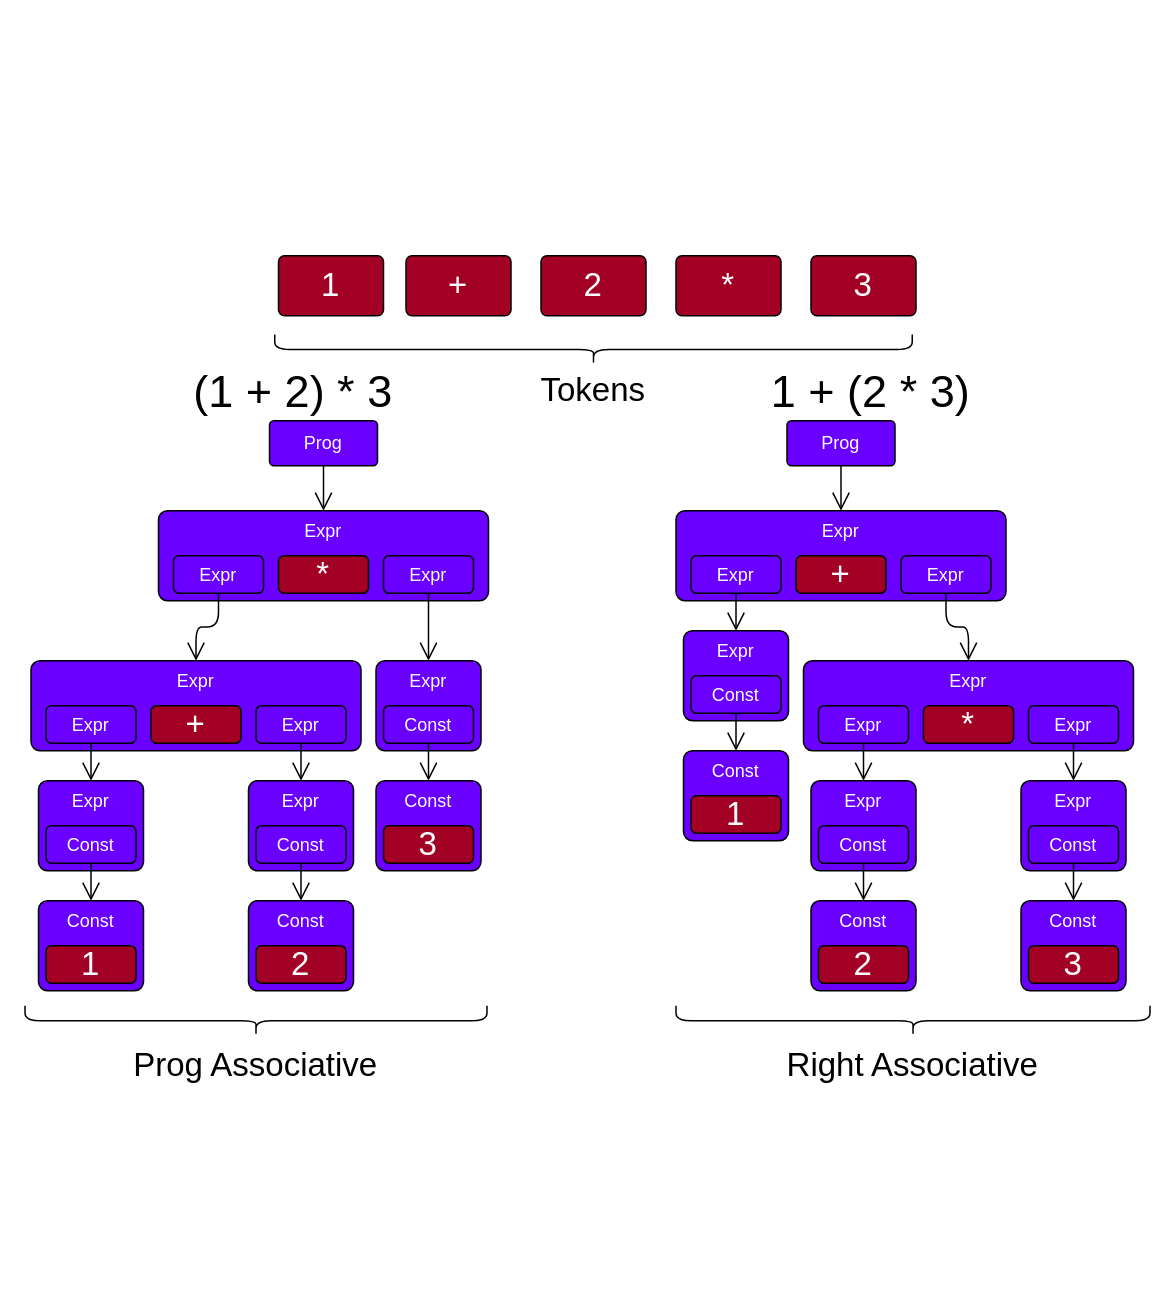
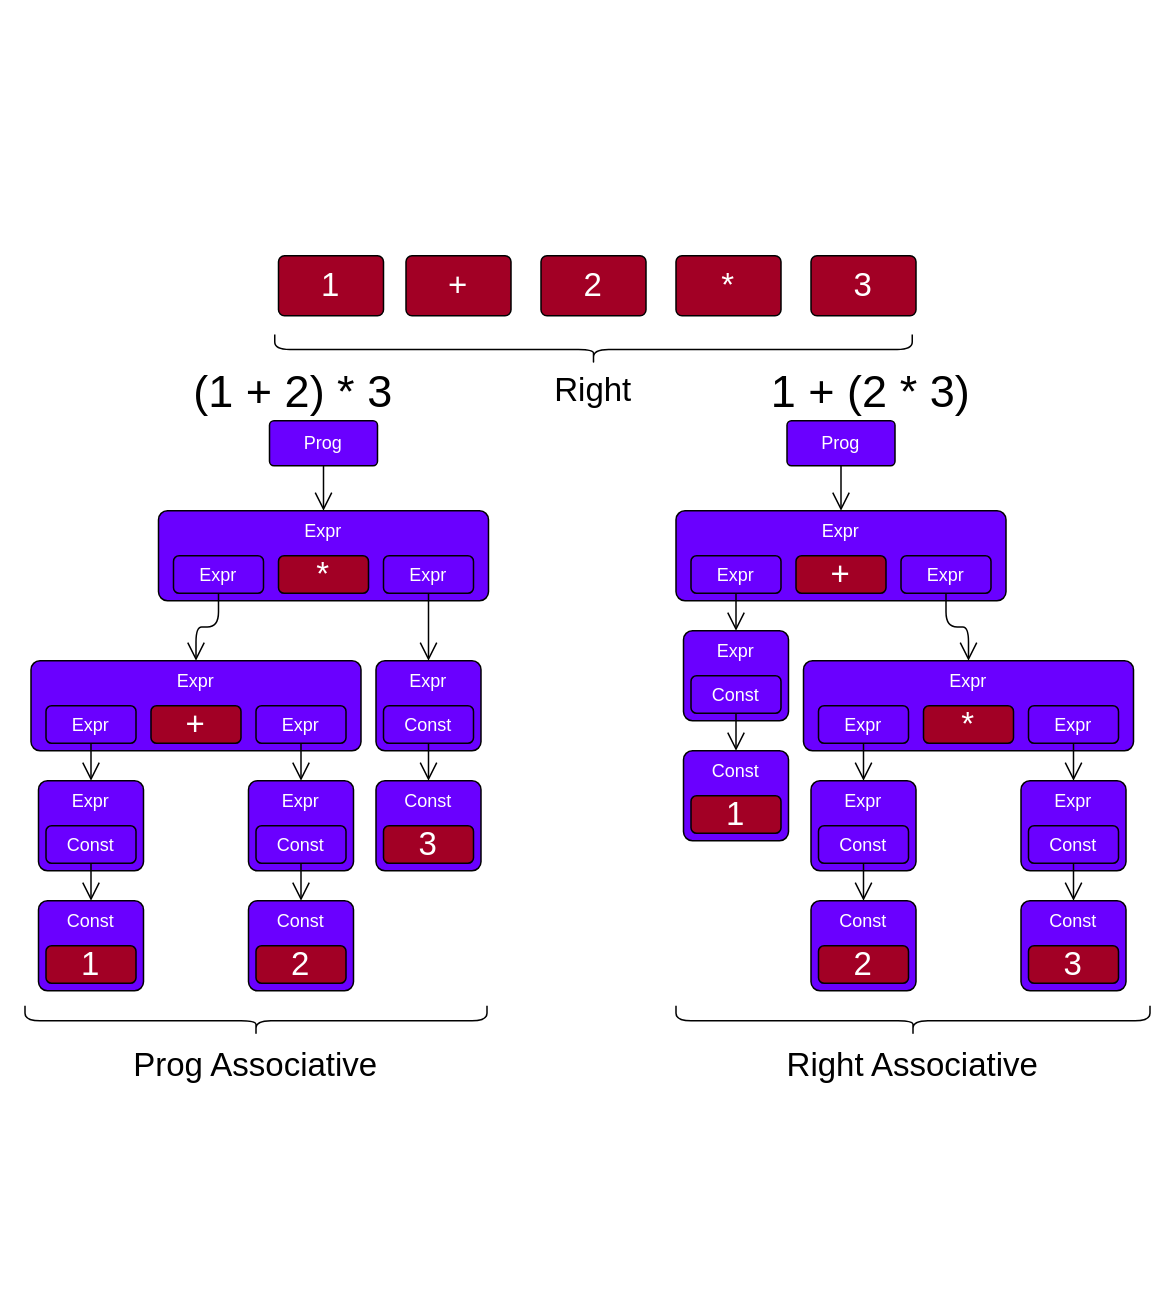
- <mxCell id="38" value="Tokens" style="text;html=1;strokeColor=none;fillColor=none;align=center;verticalAlign=middle;whiteSpace=wrap;rounded=0;fontSize=22;" vertex="1" parent="1"><mxGeometry x="325" y="250" width="140" height="20" as="geometry" /></mxCell>
+ <mxCell id="38" value="Right" style="text;html=1;strokeColor=none;fillColor=none;align=center;verticalAlign=middle;whiteSpace=wrap;rounded=0;fontSize=22;" vertex="1" parent="1"><mxGeometry x="325" y="250" width="140" height="20" as="geometry" /></mxCell>
